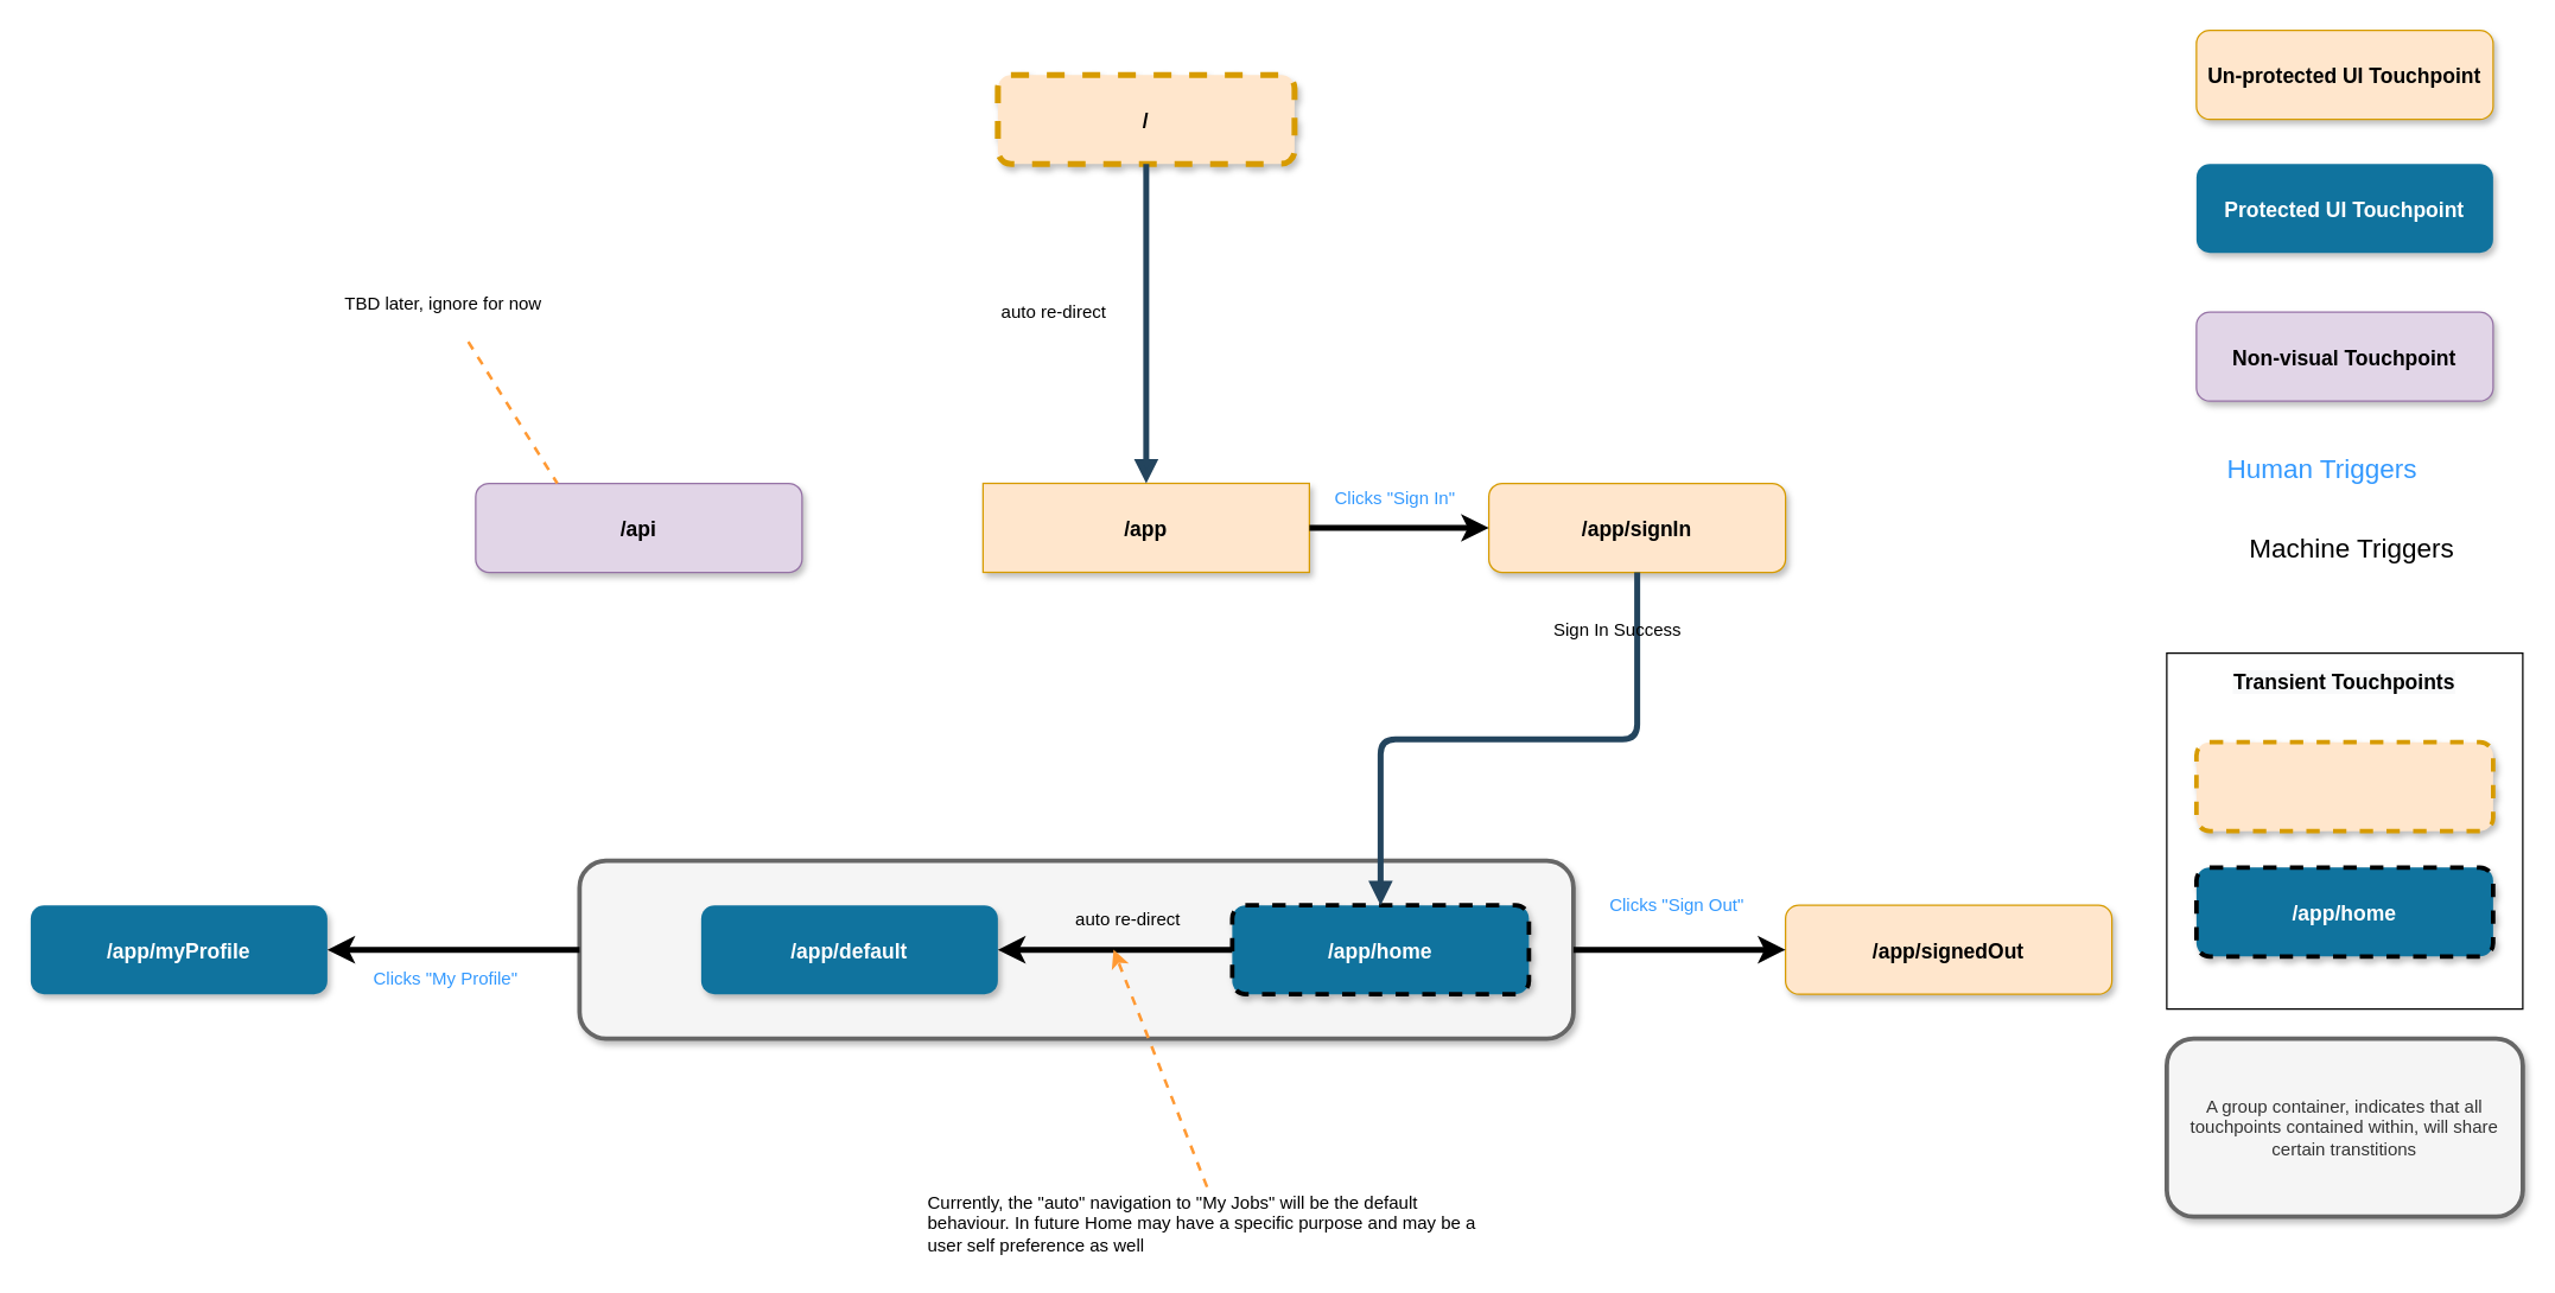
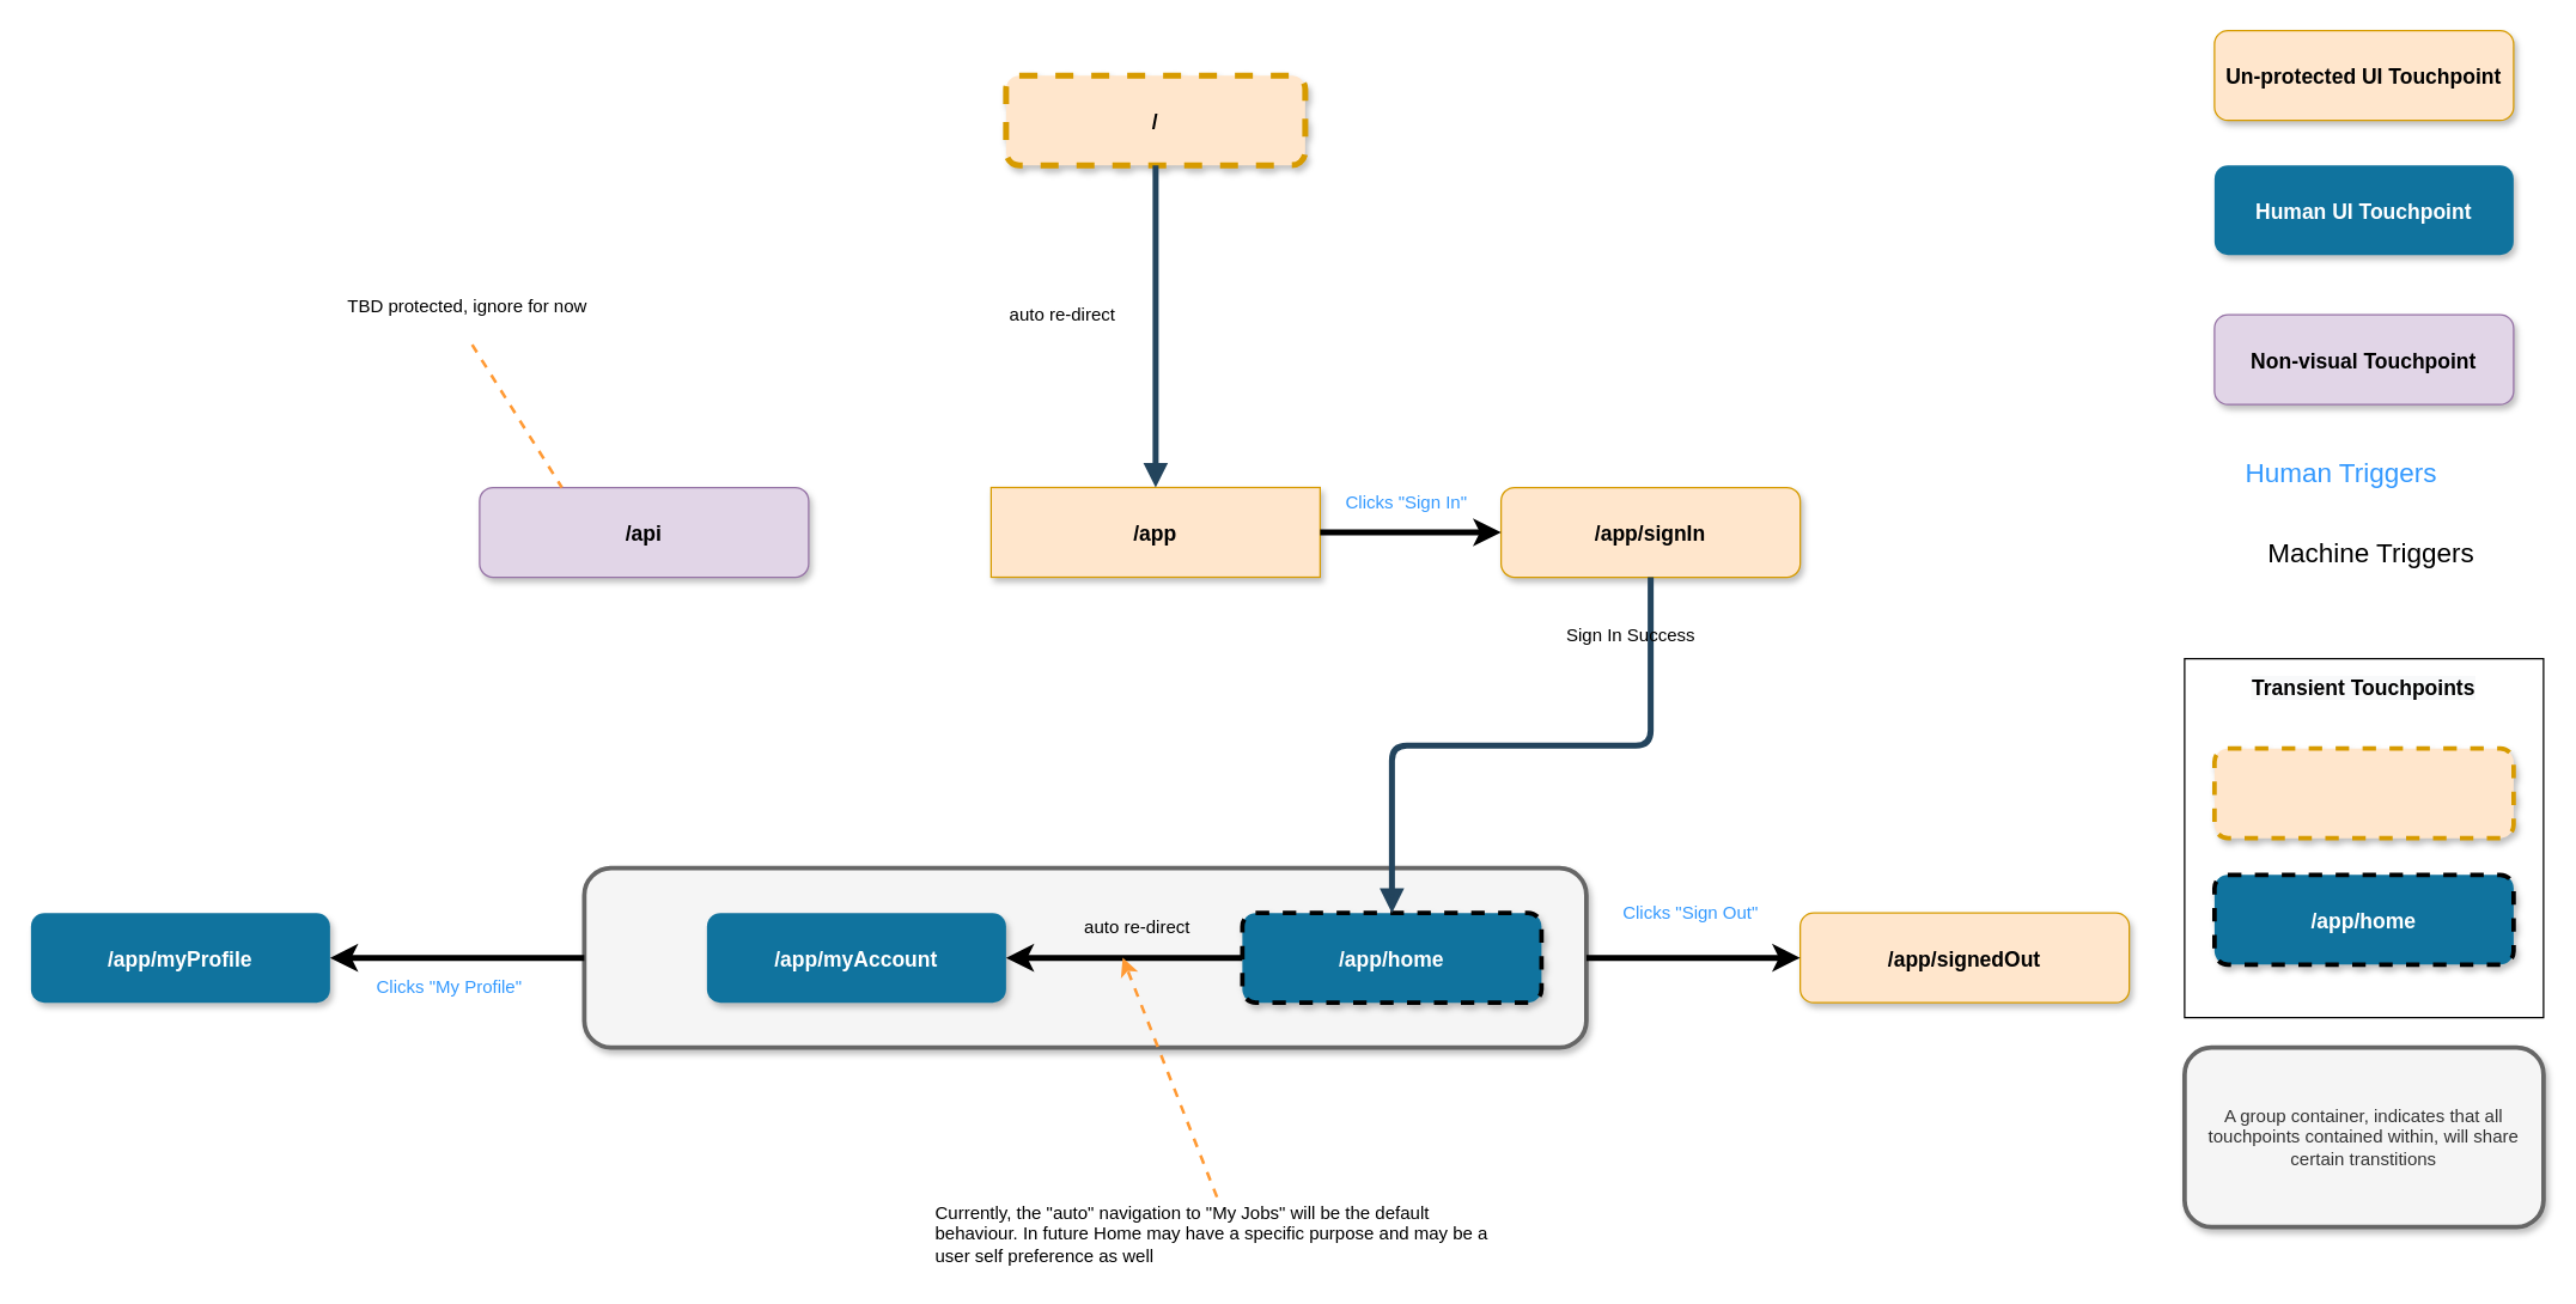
- <mxCell id="14" value="Protected UI Touchpoint" style="rounded=1;fillColor=#10739E;strokeColor=none;shadow=1;gradientColor=none;fontStyle=1;fontColor=#FFFFFF;fontSize=14;" parent="1" vertex="1"><mxGeometry x="1480" y="110" width="200" height="60" as="geometry" /></mxCell>
+ <mxCell id="14" value="Human UI Touchpoint" style="rounded=1;fillColor=#10739E;strokeColor=none;shadow=1;gradientColor=none;fontStyle=1;fontColor=#FFFFFF;fontSize=14;" parent="1" vertex="1"><mxGeometry x="1480" y="110" width="200" height="60" as="geometry" /></mxCell>
- <mxCell id="35" value="TBD later, ignore for now" style="text;html=1;strokeColor=none;fillColor=none;align=left;verticalAlign=middle;whiteSpace=wrap;rounded=0;shadow=1;glass=0;sketch=0;" vertex="1" parent="1"><mxGeometry x="230" y="180" width="170" height="50" as="geometry" /></mxCell>
+ <mxCell id="35" value="TBD protected, ignore for now" style="text;html=1;strokeColor=none;fillColor=none;align=left;verticalAlign=middle;whiteSpace=wrap;rounded=0;shadow=1;glass=0;sketch=0;" vertex="1" parent="1"><mxGeometry x="230" y="180" width="170" height="50" as="geometry" /></mxCell>
- <mxCell id="6" value="/app/default" style="rounded=1;fillColor=#10739E;strokeColor=none;shadow=1;gradientColor=none;fontStyle=1;fontColor=#FFFFFF;fontSize=14;" parent="1" vertex="1"><mxGeometry x="472" y="610" width="200" height="60" as="geometry" /></mxCell>
+ <mxCell id="6" value="/app/myAccount" style="rounded=1;fillColor=#10739E;strokeColor=none;shadow=1;gradientColor=none;fontStyle=1;fontColor=#FFFFFF;fontSize=14;" parent="1" vertex="1"><mxGeometry x="472" y="610" width="200" height="60" as="geometry" /></mxCell>
